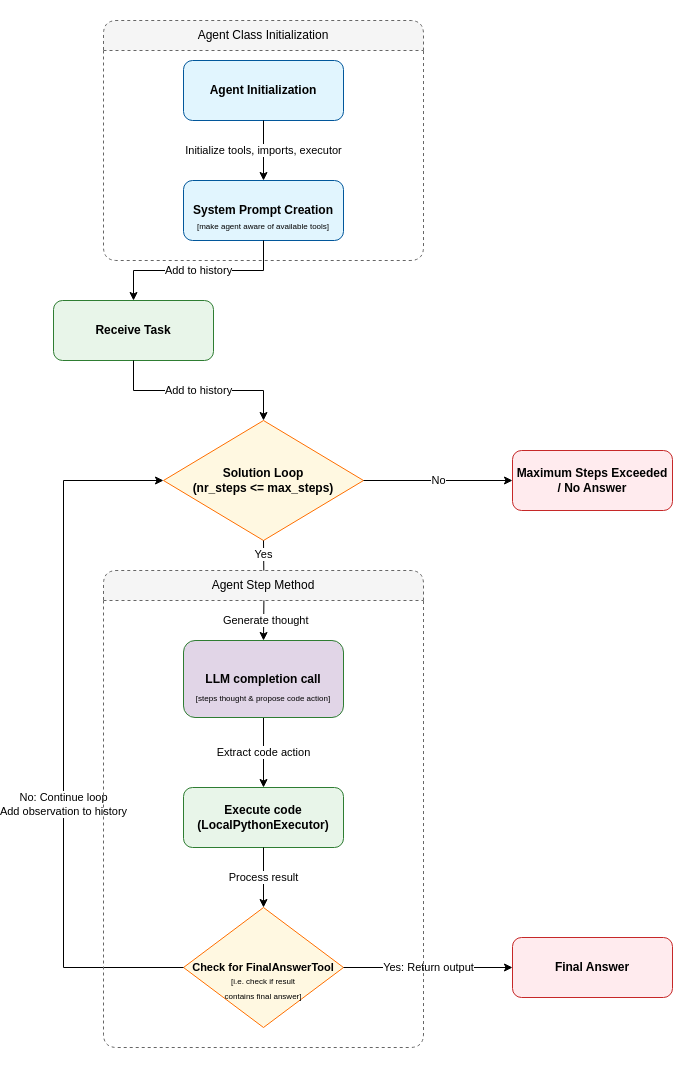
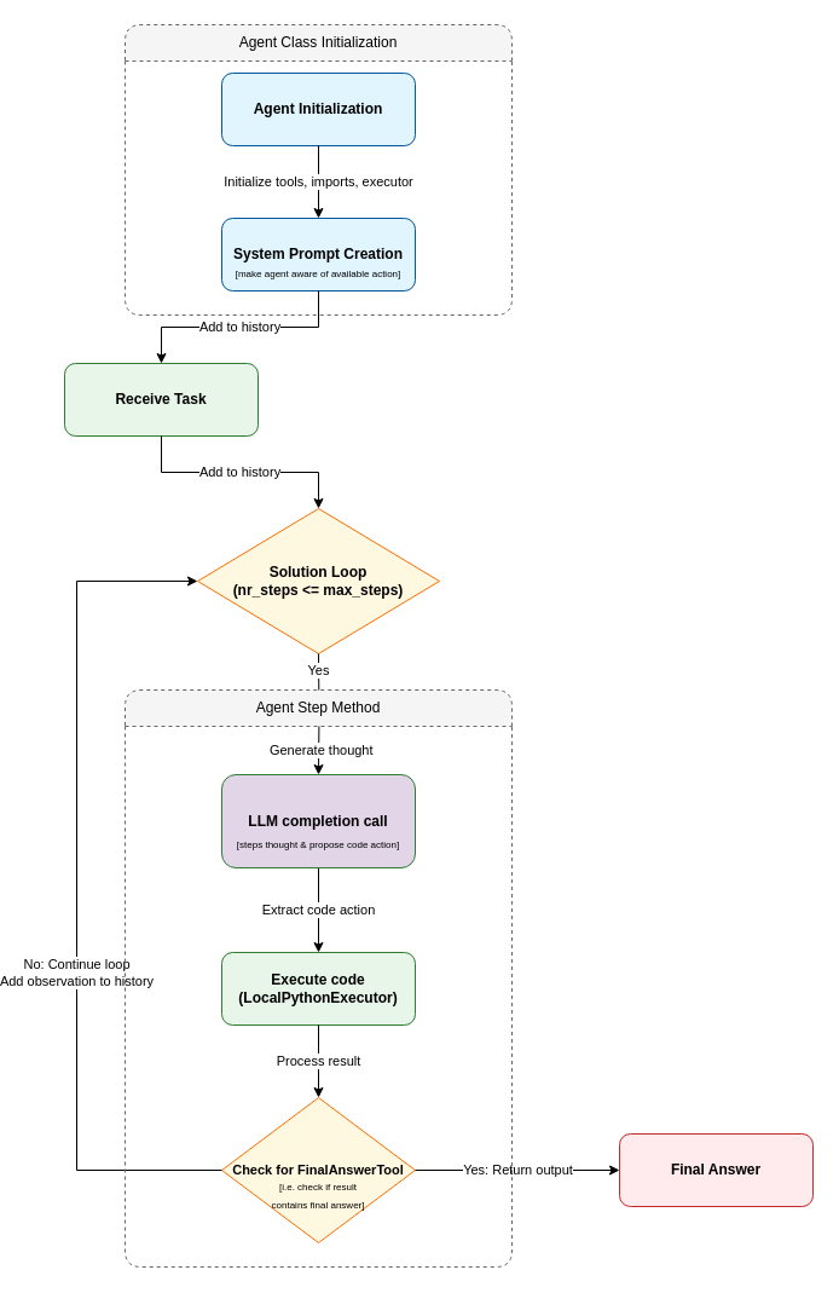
- <mxCell id="11" value="&lt;font style=&quot;font-size: 8px;&quot;&gt;[make agent aware of available tools]&lt;/font&gt;" style="text;html=1;align=center;verticalAlign=middle;whiteSpace=wrap;rounded=0;" parent="10" vertex="1"><mxGeometry x="35" y="190" width="250" height="30" as="geometry" /></mxCell>
+ <mxCell id="11" value="&lt;font style=&quot;font-size: 8px;&quot;&gt;[make agent aware of available action]&lt;/font&gt;" style="text;html=1;align=center;verticalAlign=middle;whiteSpace=wrap;rounded=0;" parent="10" vertex="1"><mxGeometry x="35" y="190" width="250" height="30" as="geometry" /></mxCell>
- <mxCell id="21" value="No" style="edgeStyle=orthogonalEdgeStyle;rounded=0;orthogonalLoop=1;jettySize=auto;html=1;exitX=1;exitY=0.5;exitDx=0;exitDy=0;entryX=0;entryY=0.5;entryDx=0;entryDy=0;" parent="1" source="5" target="9" edge="1"><mxGeometry relative="1" as="geometry" /></mxCell>
- <mxCell id="9" value="Maximum Steps Exceeded&lt;br&gt;/ No Answer" style="rounded=1;whiteSpace=wrap;html=1;fillColor=#ffebee;strokeColor=#c62828;fontStyle=1" parent="1" vertex="1"><mxGeometry x="479" y="450" width="160" height="60" as="geometry" /></mxCell>
